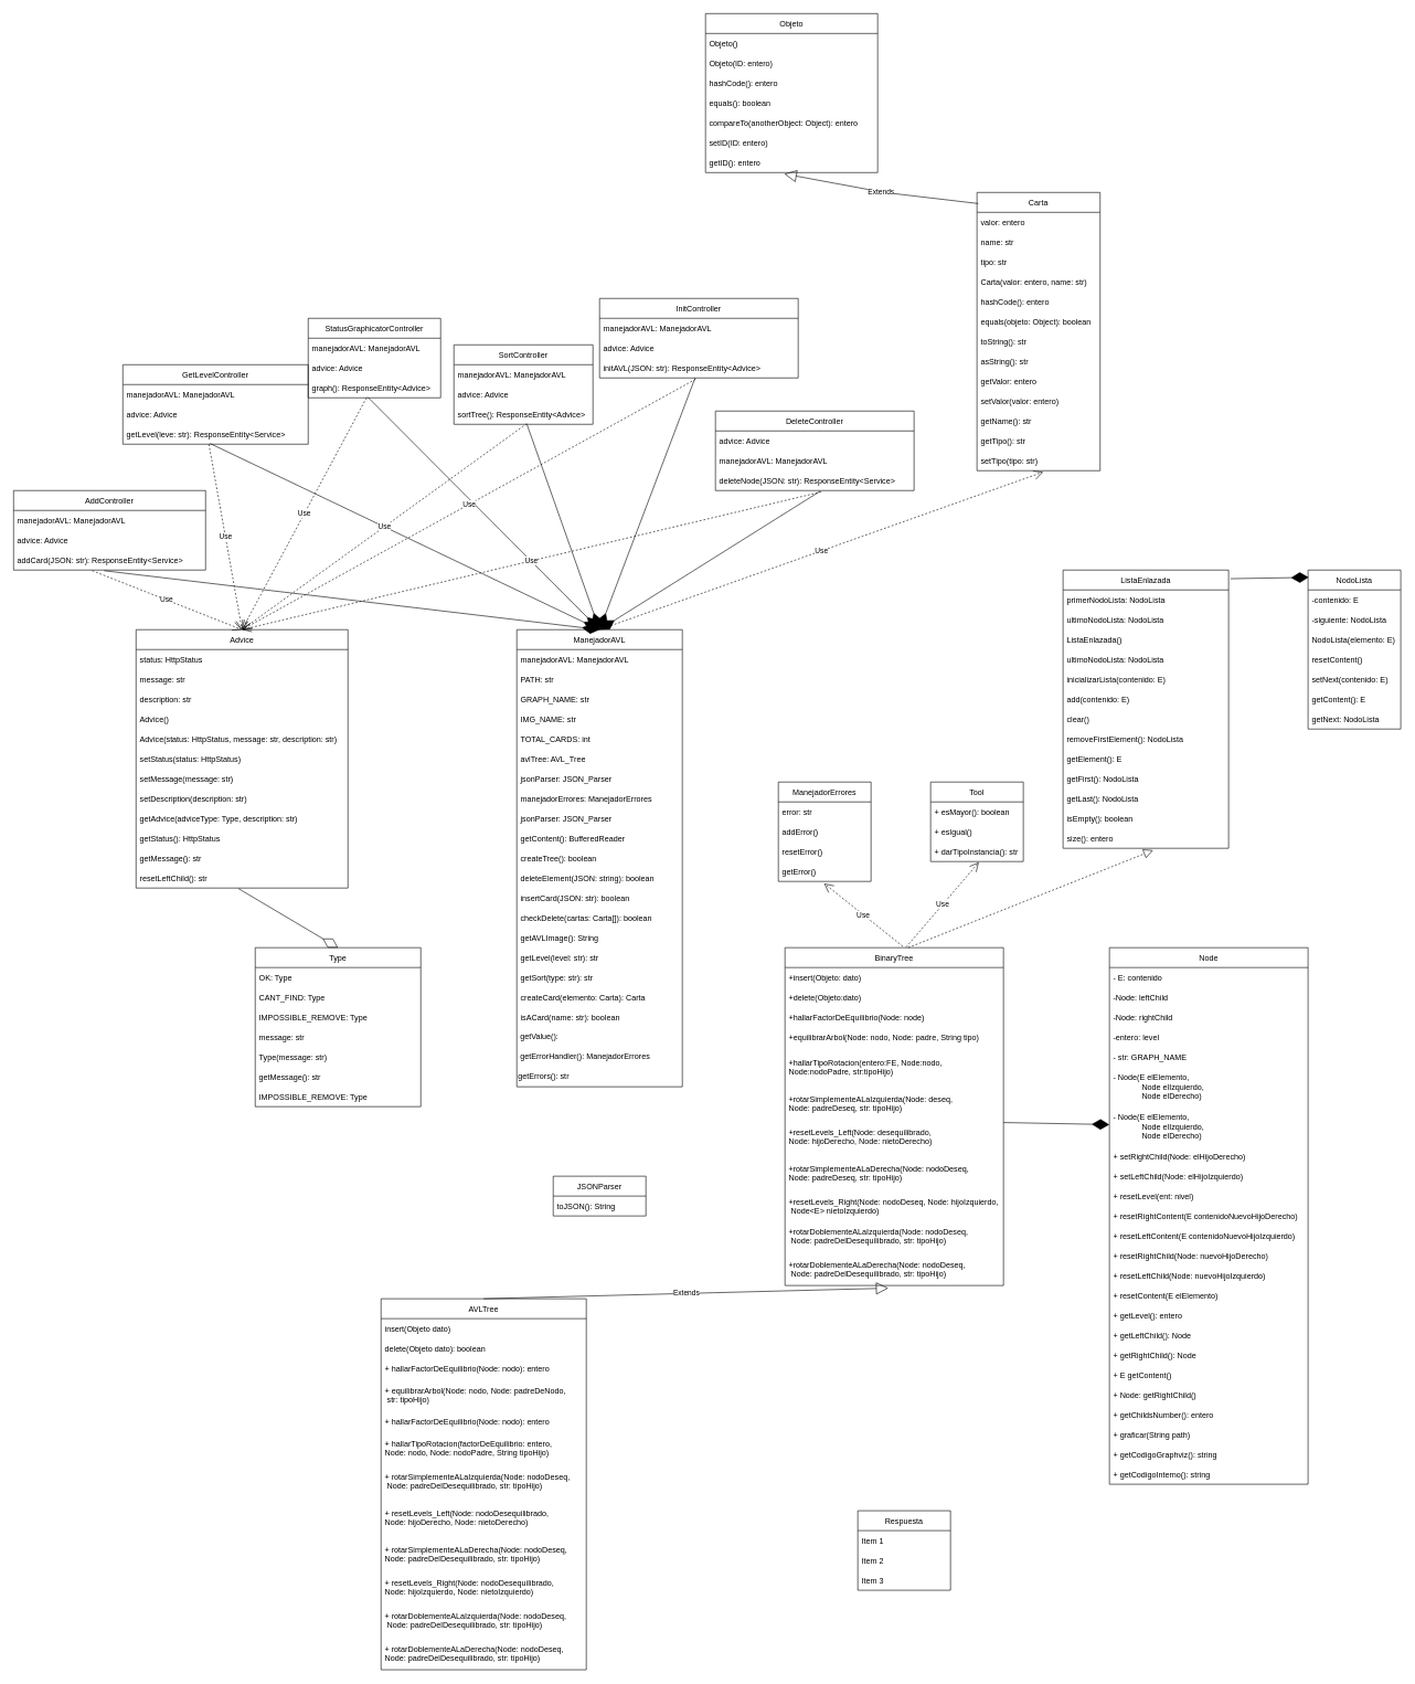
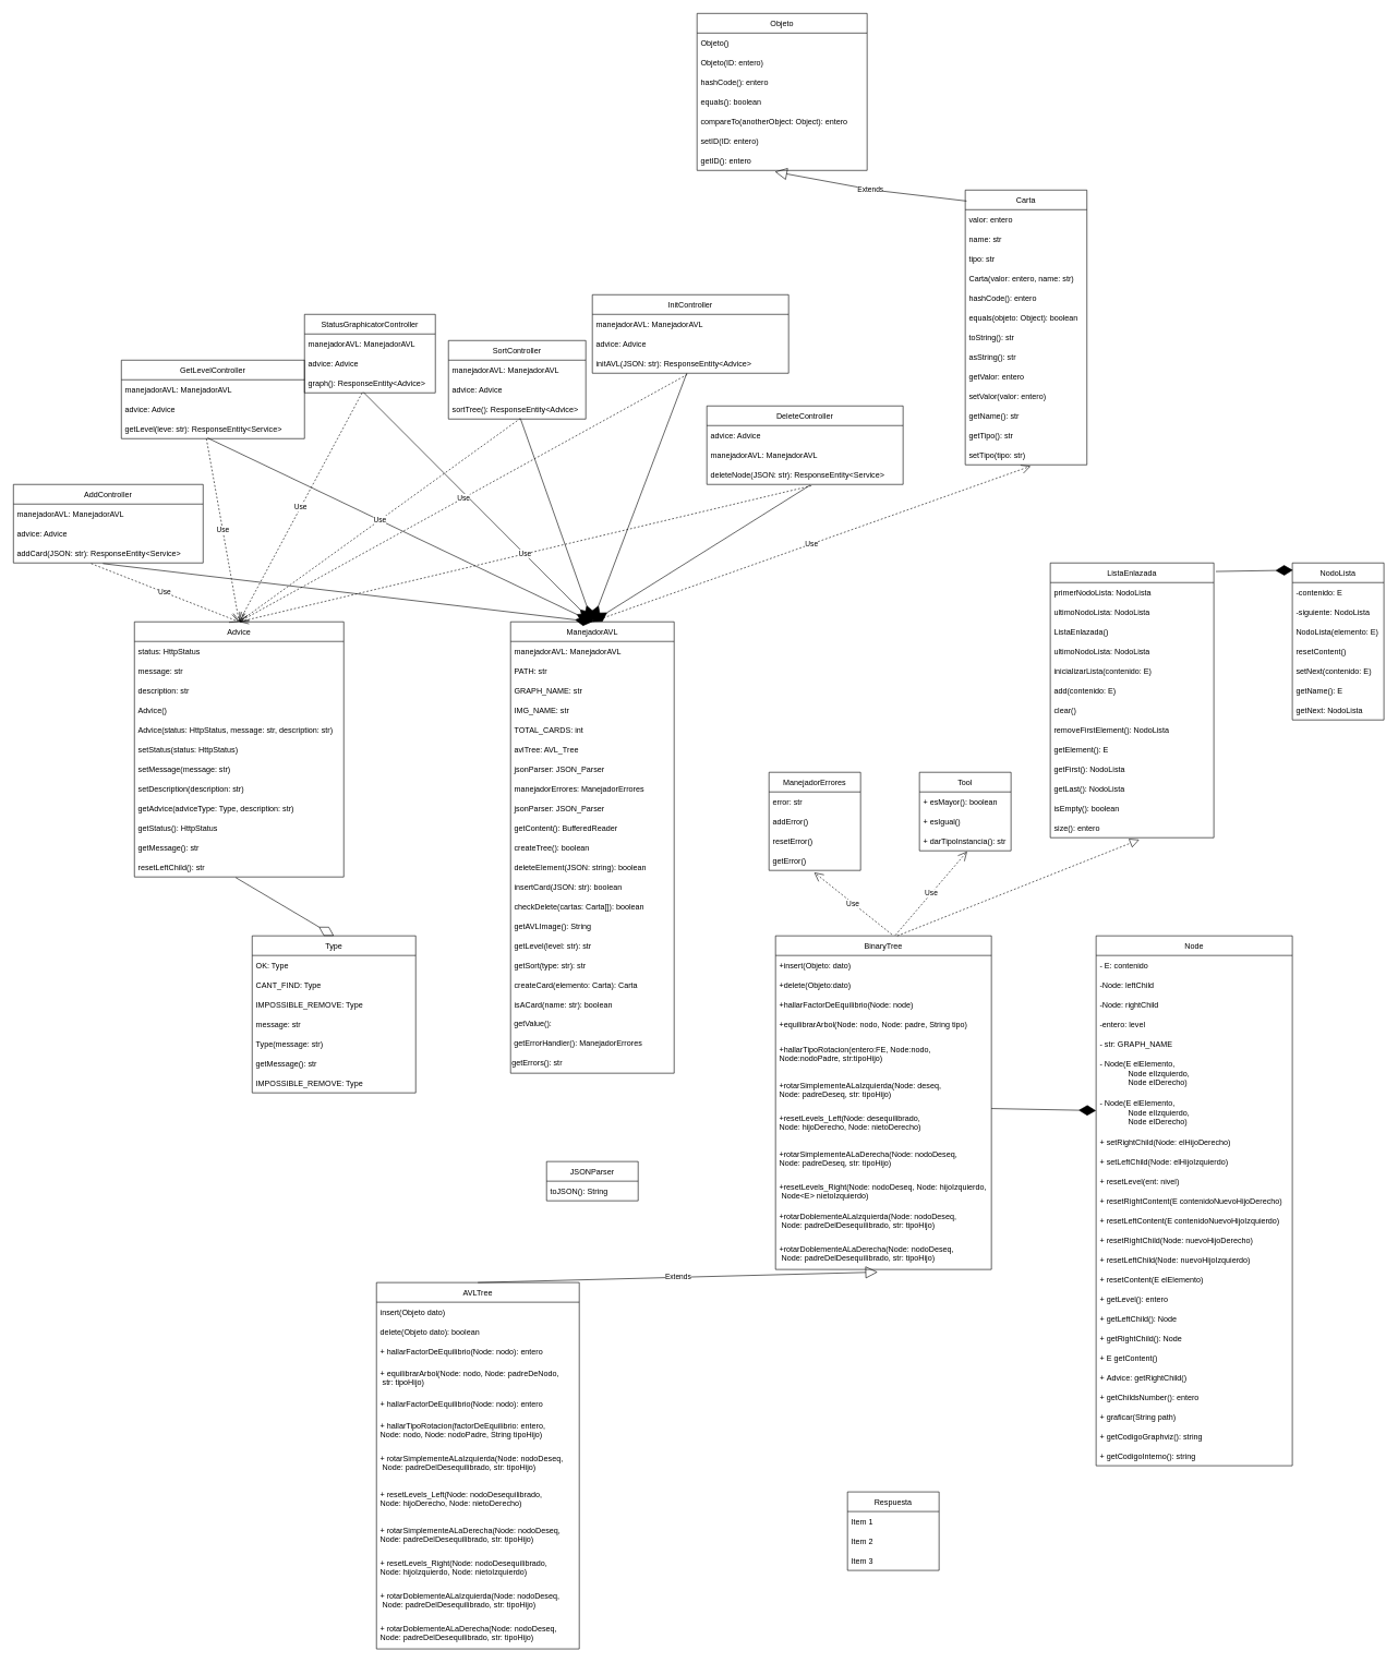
- <mxCell id="72" value="getContent(): E" style="text;strokeColor=none;fillColor=none;align=left;verticalAlign=middle;spacingLeft=4;spacingRight=4;overflow=hidden;points=[[0,0.5],[1,0.5]];portConstraint=eastwest;rotatable=0;" vertex="1" parent="66"><mxGeometry y="180" width="140" height="30" as="geometry" /></mxCell>
+ <mxCell id="72" value="getName(): E" style="text;strokeColor=none;fillColor=none;align=left;verticalAlign=middle;spacingLeft=4;spacingRight=4;overflow=hidden;points=[[0,0.5],[1,0.5]];portConstraint=eastwest;rotatable=0;" vertex="1" parent="66"><mxGeometry y="180" width="140" height="30" as="geometry" /></mxCell>
- <mxCell id="47" value="+ Node: getRightChild()" style="text;strokeColor=none;fillColor=none;align=left;verticalAlign=middle;spacingLeft=4;spacingRight=4;overflow=hidden;points=[[0,0.5],[1,0.5]];portConstraint=eastwest;rotatable=0;" parent="27" vertex="1"><mxGeometry y="660" width="300" height="30" as="geometry" /></mxCell>
+ <mxCell id="47" value="+ Advice: getRightChild()" style="text;strokeColor=none;fillColor=none;align=left;verticalAlign=middle;spacingLeft=4;spacingRight=4;overflow=hidden;points=[[0,0.5],[1,0.5]];portConstraint=eastwest;rotatable=0;" parent="27" vertex="1"><mxGeometry y="660" width="300" height="30" as="geometry" /></mxCell>
